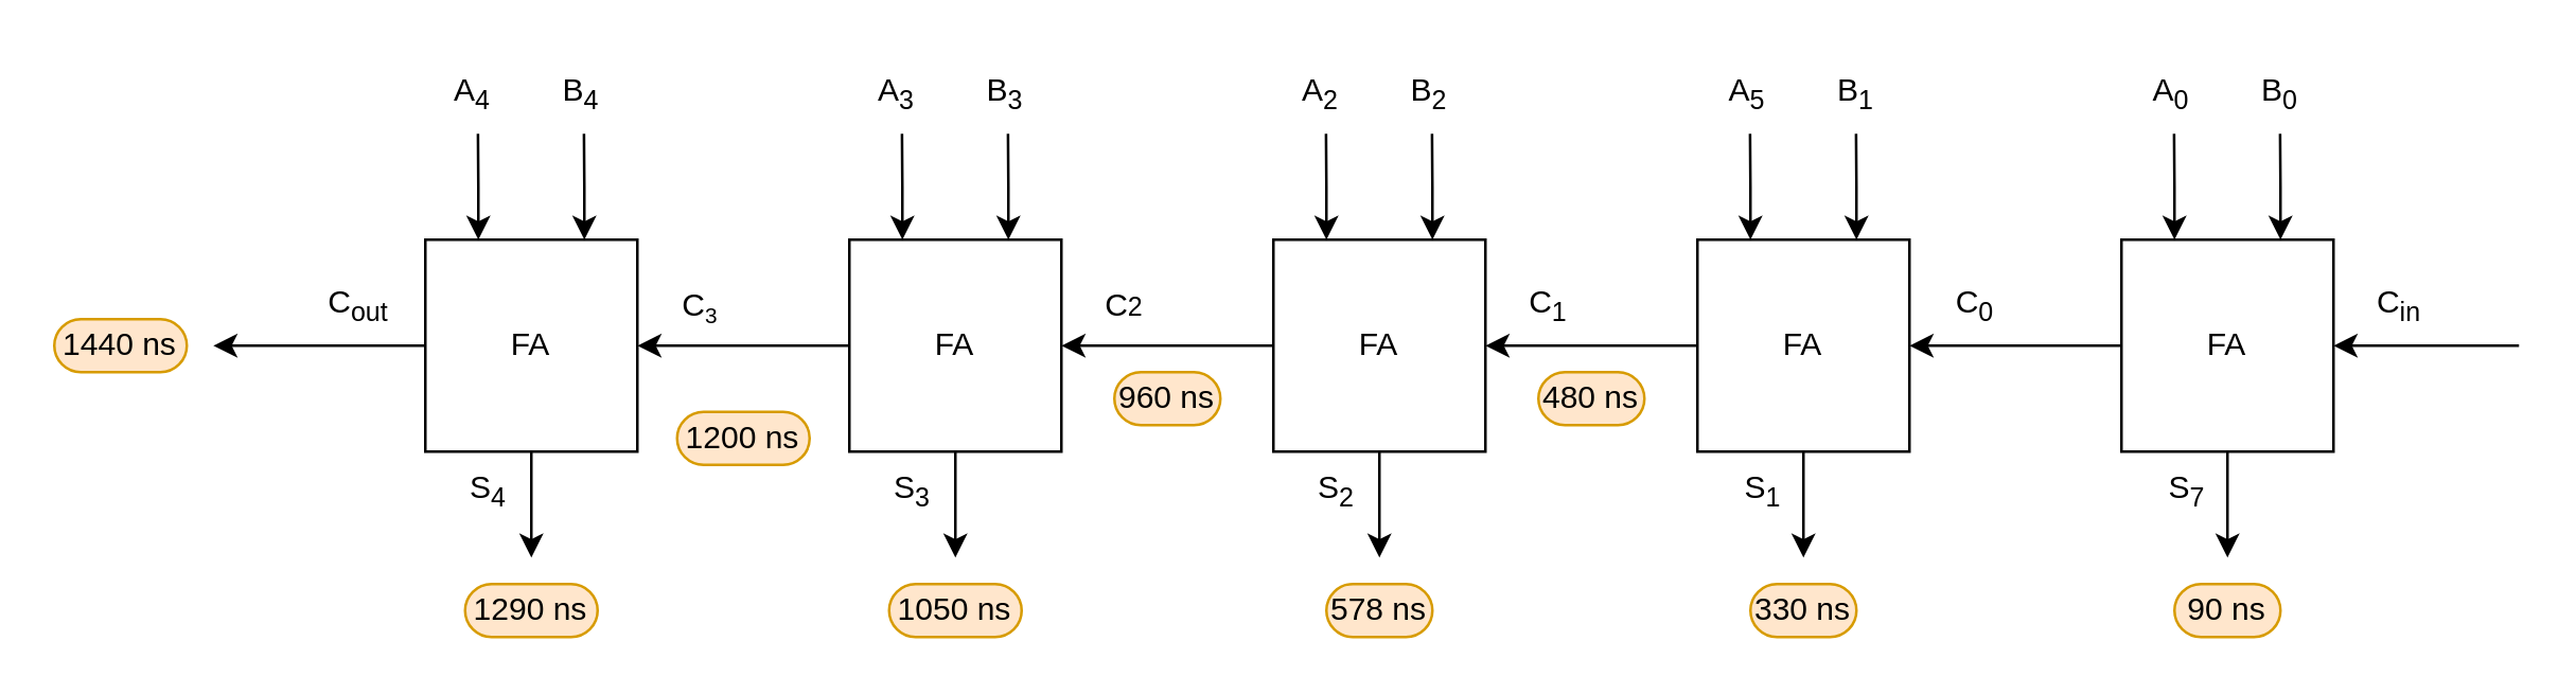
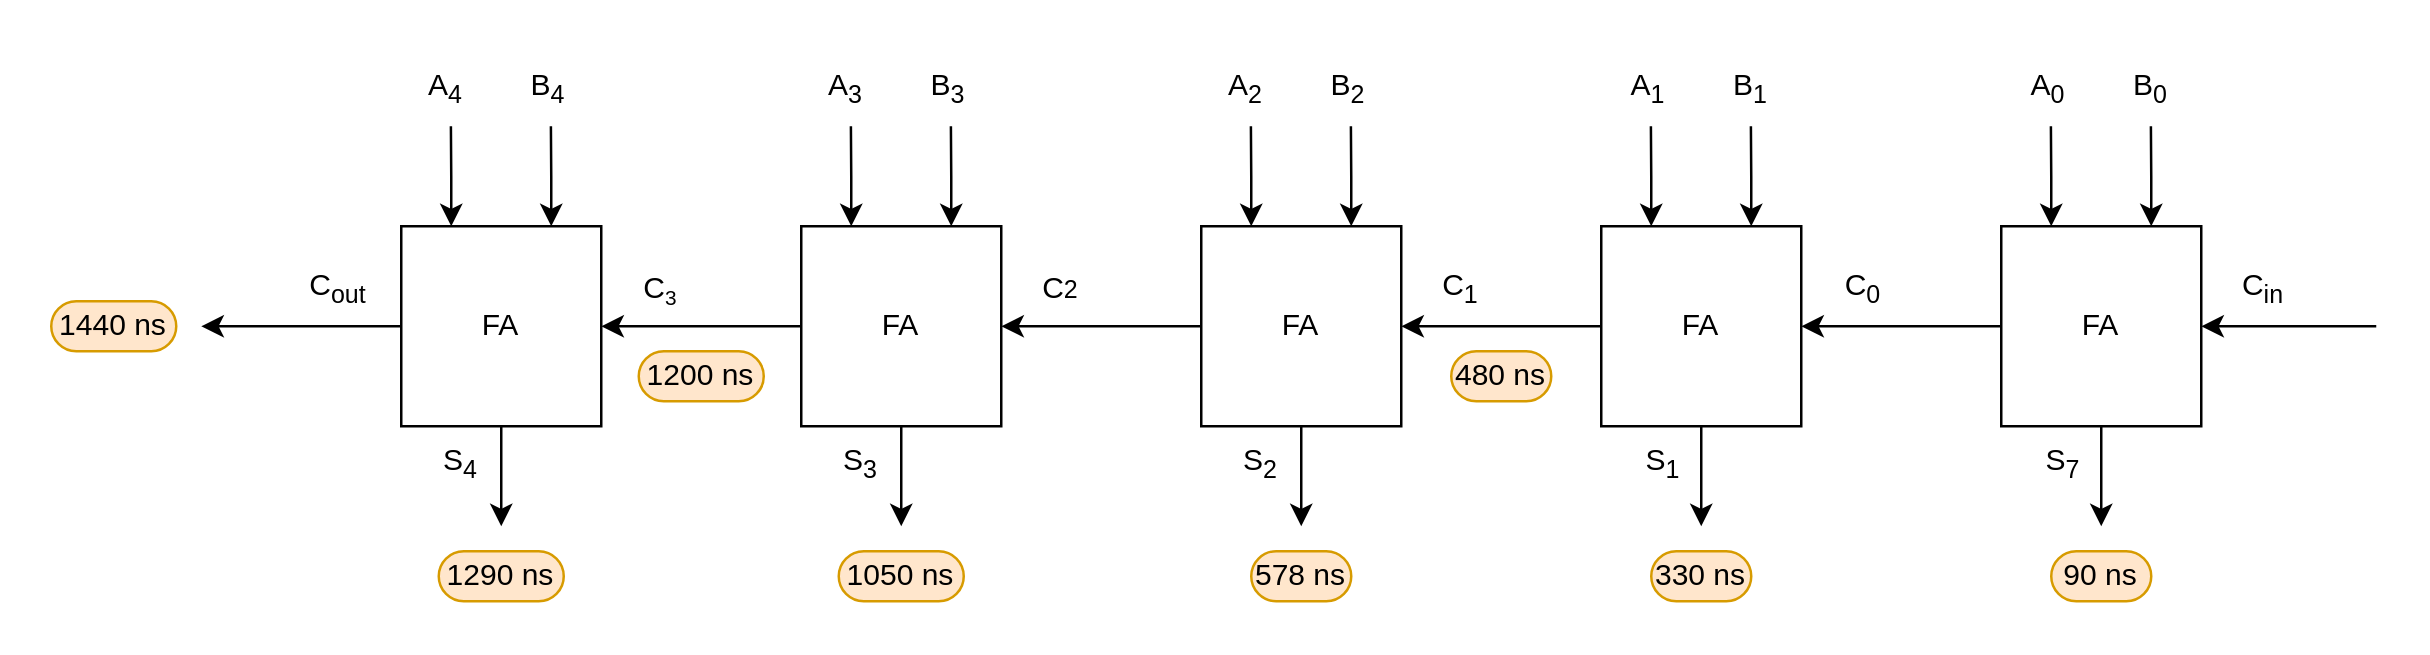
- <mxCell id="32" value="A&lt;sub&gt;5&lt;/sub&gt;" style="text;html=1;align=center;verticalAlign=middle;whiteSpace=wrap;rounded=0;" vertex="1" parent="1"><mxGeometry x="644" y="20" width="30" height="30" as="geometry" /></mxCell>
+ <mxCell id="32" value="A&lt;sub&gt;1&lt;/sub&gt;" style="text;html=1;align=center;verticalAlign=middle;whiteSpace=wrap;rounded=0;" vertex="1" parent="1"><mxGeometry x="644" y="20" width="30" height="30" as="geometry" /></mxCell>
- <mxCell id="53" value="960 ns" style="text;html=1;align=center;verticalAlign=middle;whiteSpace=wrap;rounded=1;fillColor=#ffe6cc;arcSize=50;strokeColor=#d79b00;" vertex="1" parent="1"><mxGeometry x="420" y="140" width="40" height="20" as="geometry" /></mxCell>
- <mxCell id="55" value="1200 ns" style="text;html=1;align=center;verticalAlign=middle;whiteSpace=wrap;rounded=1;fillColor=#ffe6cc;arcSize=50;strokeColor=#d79b00;" vertex="1" parent="1"><mxGeometry x="255" y="155" width="50" height="20" as="geometry" /></mxCell>
+ <mxCell id="55" value="1200 ns" style="text;html=1;align=center;verticalAlign=middle;whiteSpace=wrap;rounded=1;fillColor=#ffe6cc;arcSize=50;strokeColor=#d79b00;" vertex="1" parent="1"><mxGeometry x="255" y="140" width="50" height="20" as="geometry" /></mxCell>
